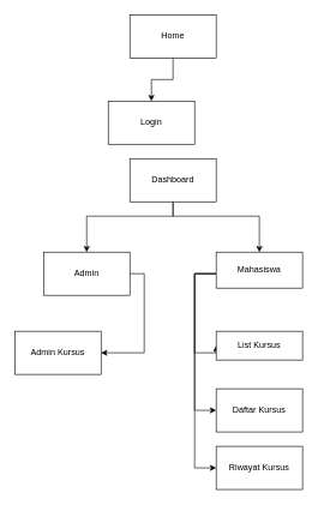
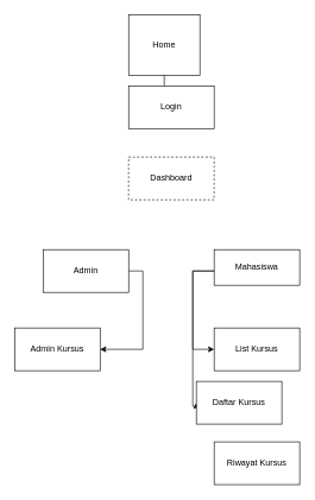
- <mxCell id="3" value="Home" style="rounded=0;whiteSpace=wrap;html=1;" vertex="1" parent="1"><mxGeometry x="180" y="20" width="120" height="60" as="geometry" /></mxCell>
+ <mxCell id="3" value="Home" style="rounded=0;whiteSpace=wrap;html=1;" vertex="1" parent="1"><mxGeometry x="180" y="20" width="100" height="85" as="geometry" /></mxCell>
- <mxCell id="4" value="Login" style="rounded=0;whiteSpace=wrap;html=1;" vertex="1" parent="1"><mxGeometry x="150" y="140" width="120" height="60" as="geometry" /></mxCell>
+ <mxCell id="4" value="Login" style="rounded=0;whiteSpace=wrap;html=1;" vertex="1" parent="1"><mxGeometry x="180" y="120" width="120" height="60" as="geometry" /></mxCell>
- <mxCell id="7" value="Dashboard" style="rounded=0;whiteSpace=wrap;html=1;" vertex="1" parent="1"><mxGeometry x="180" y="220" width="120" height="60" as="geometry" /></mxCell>
+ <mxCell id="7" value="Dashboard" style="rounded=0;whiteSpace=wrap;html=1;dashed=1;" vertex="1" parent="1"><mxGeometry x="180" y="220" width="120" height="60" as="geometry" /></mxCell>
- <mxCell id="5" style="edgeStyle=orthogonalEdgeStyle;rounded=0;orthogonalLoop=1;jettySize=auto;html=1;entryX=0.5;entryY=0;entryDx=0;entryDy=0;" edge="1" parent="1" source="7" target="9"><mxGeometry relative="1" as="geometry"><Array as="points"><mxPoint x="240" y="300" /><mxPoint x="120" y="300" /></Array></mxGeometry></mxCell>
- <mxCell id="6" style="edgeStyle=orthogonalEdgeStyle;rounded=0;orthogonalLoop=1;jettySize=auto;html=1;entryX=0.5;entryY=0;entryDx=0;entryDy=0;" edge="1" parent="1" source="7" target="13"><mxGeometry relative="1" as="geometry"><Array as="points"><mxPoint x="240" y="300" /><mxPoint x="360" y="300" /></Array></mxGeometry></mxCell>
- <mxCell id="15" value="List Kursus" style="rounded=0;whiteSpace=wrap;html=1;" vertex="1" parent="1"><mxGeometry x="300" y="460" width="120" height="40" as="geometry" /></mxCell>
+ <mxCell id="15" value="List Kursus" style="rounded=0;whiteSpace=wrap;html=1;" vertex="1" parent="1"><mxGeometry x="300" y="460" width="120" height="60" as="geometry" /></mxCell>
- <mxCell id="16" value="Daftar Kursus" style="rounded=0;whiteSpace=wrap;html=1;" vertex="1" parent="1"><mxGeometry x="300" y="540" width="120" height="60" as="geometry" /></mxCell>
+ <mxCell id="16" value="Daftar Kursus" style="rounded=0;whiteSpace=wrap;html=1;" vertex="1" parent="1"><mxGeometry x="275" y="535" width="120" height="60" as="geometry" /></mxCell>
- <mxCell id="12" style="edgeStyle=orthogonalEdgeStyle;rounded=0;orthogonalLoop=1;jettySize=auto;html=1;entryX=0;entryY=0.5;entryDx=0;entryDy=0;" edge="1" parent="1" source="13" target="17"><mxGeometry relative="1" as="geometry"><Array as="points"><mxPoint x="270" y="380" /><mxPoint x="270" y="650" /></Array></mxGeometry></mxCell>
